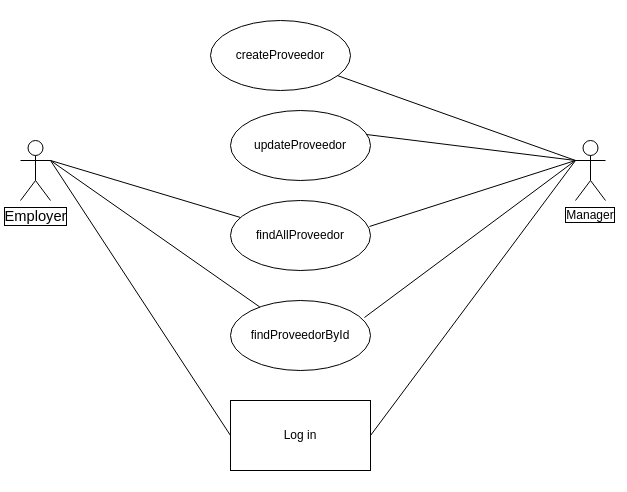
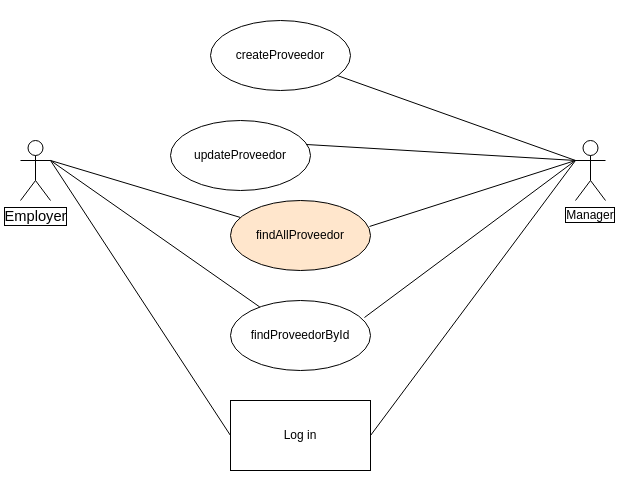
- <mxCell id="6" value="updateProveedor" style="ellipse;whiteSpace=wrap;html=1;" parent="1" vertex="1"><mxGeometry x="230" y="110" width="140" height="70" as="geometry" /></mxCell>
+ <mxCell id="6" value="updateProveedor" style="ellipse;whiteSpace=wrap;html=1;" parent="1" vertex="1"><mxGeometry x="170" y="120" width="140" height="70" as="geometry" /></mxCell>
- <mxCell id="7" value="findAllProveedor" style="ellipse;whiteSpace=wrap;html=1;" parent="1" vertex="1"><mxGeometry x="230" y="200" width="140" height="70" as="geometry" /></mxCell>
+ <mxCell id="7" value="findAllProveedor" style="ellipse;whiteSpace=wrap;html=1;fillColor=#ffe6cc;" parent="1" vertex="1"><mxGeometry x="230" y="200" width="140" height="70" as="geometry" /></mxCell>
